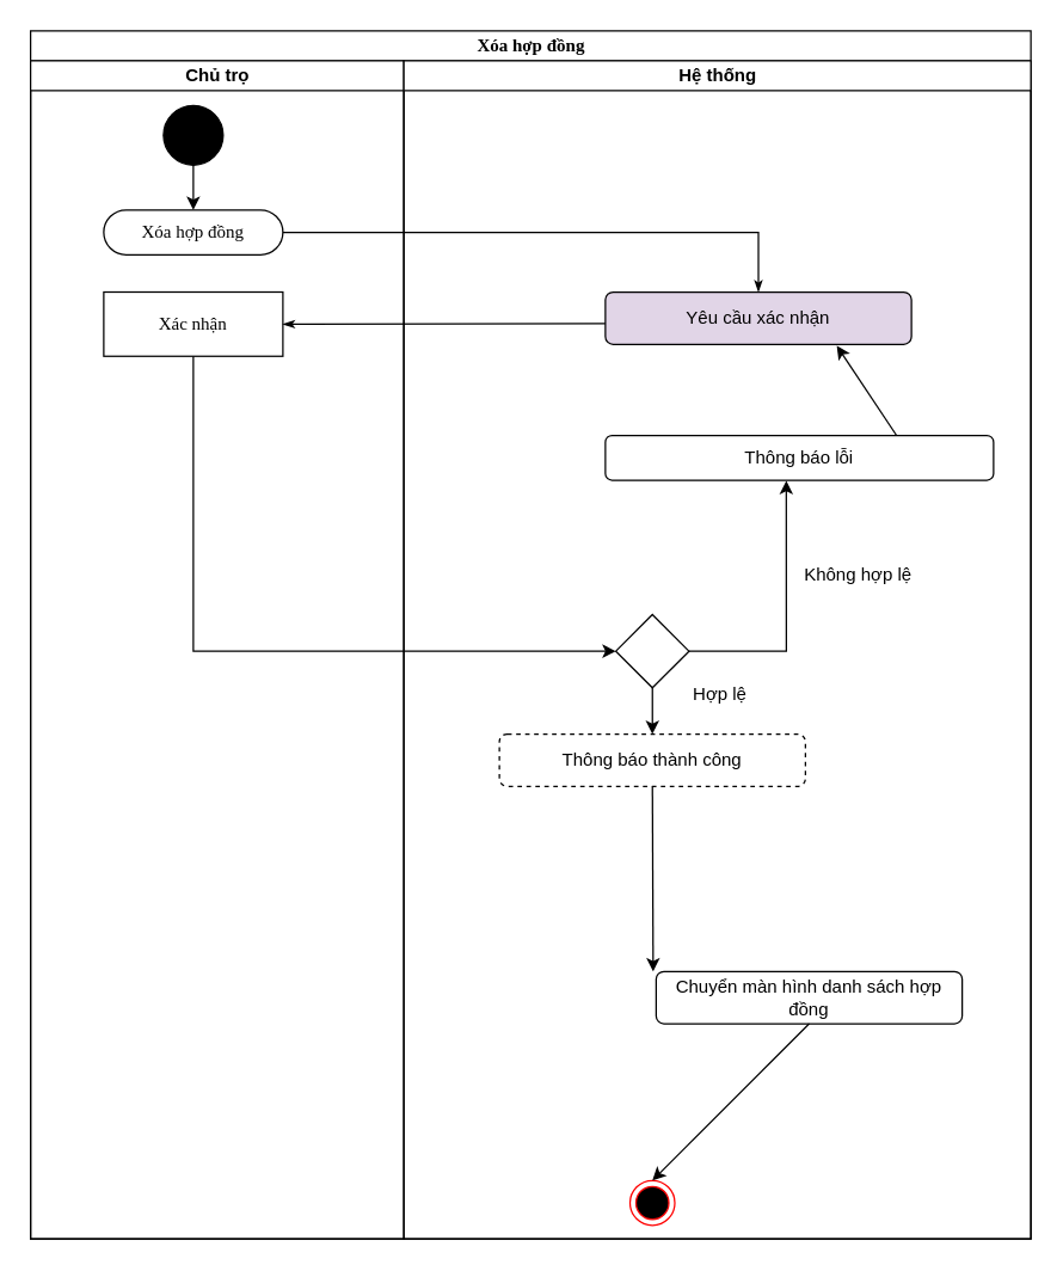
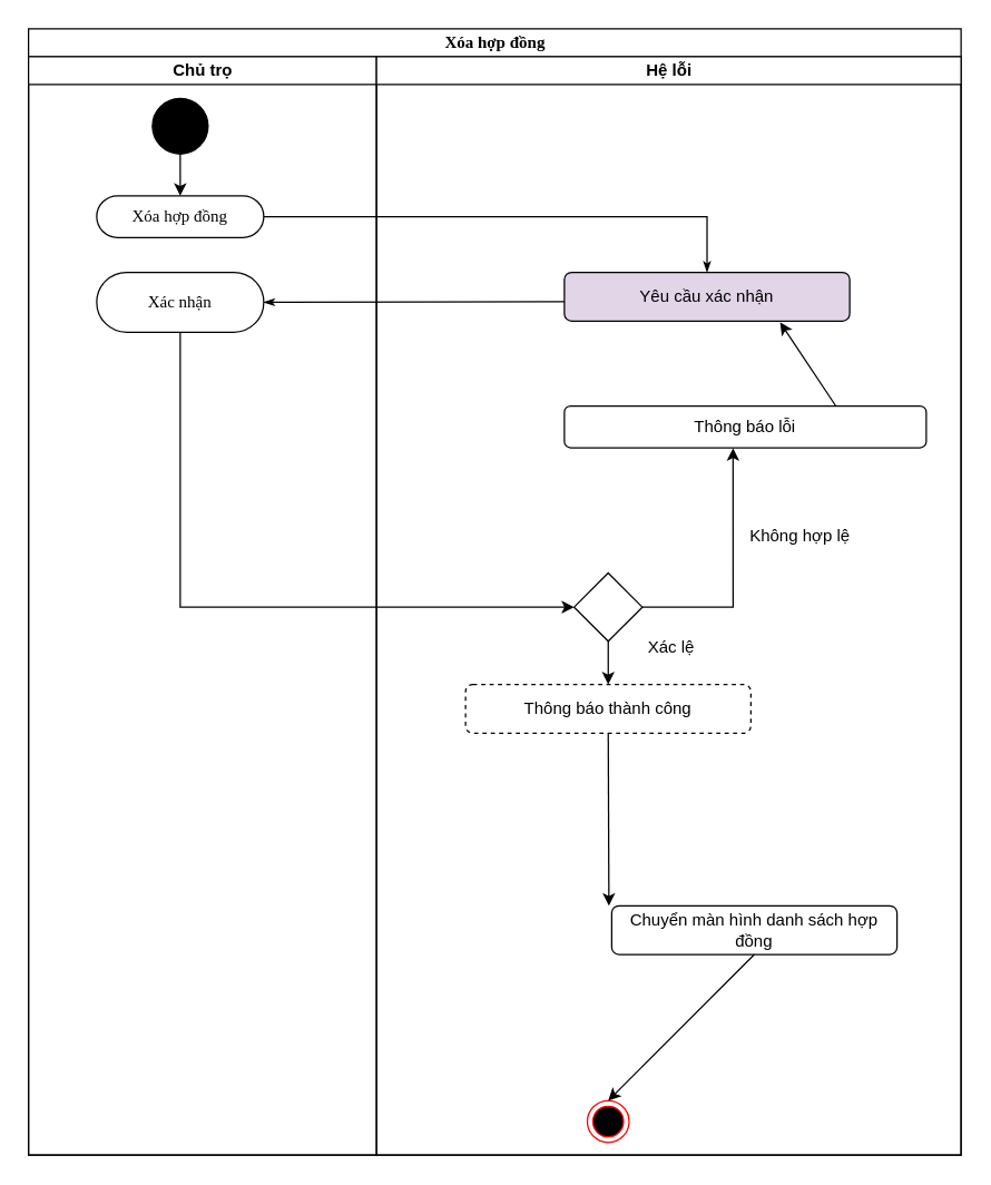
- <mxCell id="11" value="Hệ thống" style="swimlane;html=1;startSize=20;" parent="2" vertex="1"><mxGeometry x="250" y="20" width="420" height="789" as="geometry" /></mxCell>
+ <mxCell id="11" value="Hệ lỗi" style="swimlane;html=1;startSize=20;" parent="2" vertex="1"><mxGeometry x="250" y="20" width="420" height="789" as="geometry" /></mxCell>
- <mxCell id="7" value="Xác nhận" style="whiteSpace=wrap;html=1;shadow=0;comic=0;labelBackgroundColor=none;strokeWidth=1;fontFamily=Verdana;fontSize=12;align=center;arcSize=50;rounded=0;" parent="3" vertex="1"><mxGeometry x="49" y="155" width="120" height="43" as="geometry" /></mxCell>
+ <mxCell id="7" value="Xác nhận" style="rounded=1;whiteSpace=wrap;html=1;shadow=0;comic=0;labelBackgroundColor=none;strokeWidth=1;fontFamily=Verdana;fontSize=12;align=center;arcSize=50;" parent="3" vertex="1"><mxGeometry x="49" y="155" width="120" height="43" as="geometry" /></mxCell>
- <mxCell id="15" value="Hợp lệ" style="text;html=1;align=center;verticalAlign=middle;whiteSpace=wrap;rounded=0;" parent="11" vertex="1"><mxGeometry x="181.5" y="410" width="60" height="30" as="geometry" /></mxCell>
+ <mxCell id="15" value="Xác lệ" style="text;html=1;align=center;verticalAlign=middle;whiteSpace=wrap;rounded=0;" parent="11" vertex="1"><mxGeometry x="181.5" y="410" width="60" height="30" as="geometry" /></mxCell>
